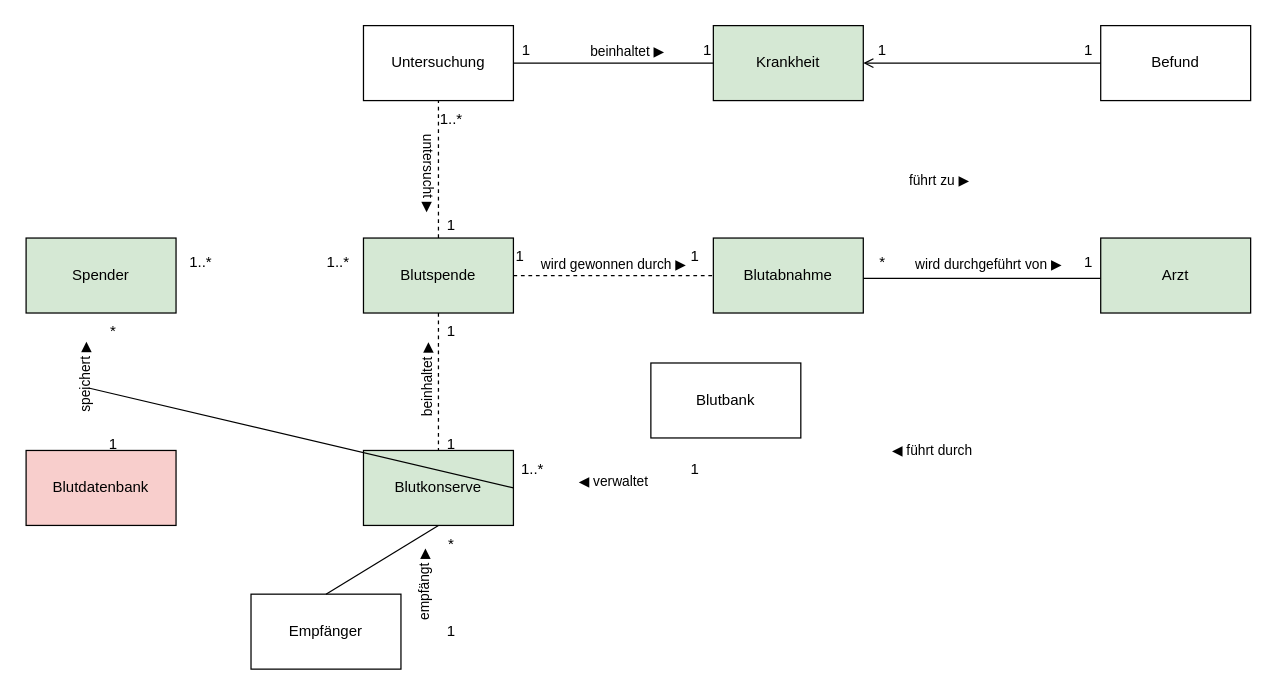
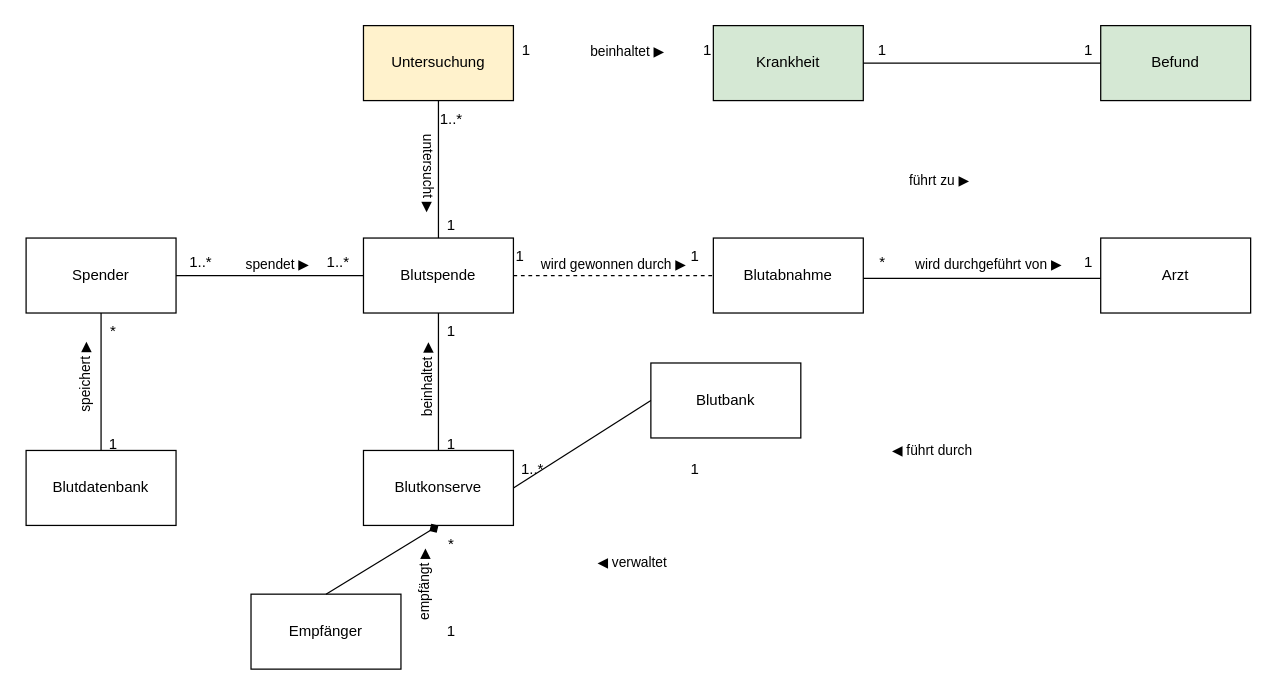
- <mxCell id="8" value="Untersuchung" style="rounded=0;whiteSpace=wrap;html=1;" vertex="1" parent="1"><mxGeometry x="290" y="20" width="120" height="60" as="geometry" /></mxCell>
+ <mxCell id="8" value="Untersuchung" style="rounded=0;whiteSpace=wrap;html=1;fillColor=#fff2cc;" vertex="1" parent="1"><mxGeometry x="290" y="20" width="120" height="60" as="geometry" /></mxCell>
- <mxCell id="29" value="" style="endArrow=none;html=1;rounded=0;entryX=0;entryY=0.5;entryDx=0;entryDy=0;exitX=1;exitY=0.5;exitDx=0;exitDy=0;" edge="1" parent="1" source="8" target="7"><mxGeometry width="50" height="50" relative="1" as="geometry"><mxPoint x="510" y="190" as="sourcePoint" /><mxPoint x="560" y="140" as="targetPoint" /></mxGeometry></mxCell>
- <mxCell id="35" value="" style="endArrow=open;html=1;rounded=0;entryX=1;entryY=0.5;entryDx=0;entryDy=0;exitX=0;exitY=0.5;exitDx=0;exitDy=0;" edge="1" parent="1" source="9" target="7"><mxGeometry width="50" height="50" relative="1" as="geometry"><mxPoint x="510" y="190" as="sourcePoint" /><mxPoint x="560" y="140" as="targetPoint" /></mxGeometry></mxCell>
+ <mxCell id="35" value="" style="endArrow=none;html=1;rounded=0;entryX=1;entryY=0.5;entryDx=0;entryDy=0;exitX=0;exitY=0.5;exitDx=0;exitDy=0;" edge="1" parent="1" source="9" target="7"><mxGeometry width="50" height="50" relative="1" as="geometry"><mxPoint x="510" y="190" as="sourcePoint" /><mxPoint x="560" y="140" as="targetPoint" /></mxGeometry></mxCell>
- <mxCell id="9" value="Befund" style="rounded=0;whiteSpace=wrap;html=1;" vertex="1" parent="1"><mxGeometry x="880" y="20" width="120" height="60" as="geometry" /></mxCell>
+ <mxCell id="9" value="Befund" style="rounded=0;whiteSpace=wrap;html=1;fillColor=#d5e8d4;" vertex="1" parent="1"><mxGeometry x="880" y="20" width="120" height="60" as="geometry" /></mxCell>
- <mxCell id="39" value="" style="endArrow=none;html=1;rounded=0;entryX=0.5;entryY=1;entryDx=0;entryDy=0;exitX=0.5;exitY=0;exitDx=0;exitDy=0;dashed=1;" edge="1" parent="1" source="10" target="8"><mxGeometry width="50" height="50" relative="1" as="geometry"><mxPoint x="560" y="230" as="sourcePoint" /><mxPoint x="610" y="180" as="targetPoint" /></mxGeometry></mxCell>
+ <mxCell id="39" value="" style="endArrow=none;html=1;rounded=0;entryX=0.5;entryY=1;entryDx=0;entryDy=0;exitX=0.5;exitY=0;exitDx=0;exitDy=0;" edge="1" parent="1" source="10" target="8"><mxGeometry width="50" height="50" relative="1" as="geometry"><mxPoint x="560" y="230" as="sourcePoint" /><mxPoint x="610" y="180" as="targetPoint" /></mxGeometry></mxCell>
- <mxCell id="4" value="Spender" style="rounded=0;whiteSpace=wrap;html=1;fillColor=#d5e8d4;" vertex="1" parent="1"><mxGeometry x="20" y="190" width="120" height="60" as="geometry" /></mxCell>
+ <mxCell id="4" value="Spender" style="rounded=0;whiteSpace=wrap;html=1;" vertex="1" parent="1"><mxGeometry x="20" y="190" width="120" height="60" as="geometry" /></mxCell>
+ <mxCell id="12" value="" style="endArrow=none;html=1;rounded=0;entryX=1;entryY=0.5;entryDx=0;entryDy=0;exitX=0;exitY=0.5;exitDx=0;exitDy=0;" edge="1" parent="1" source="10" target="4"><mxGeometry width="50" height="50" relative="1" as="geometry"><mxPoint x="370" y="560" as="sourcePoint" /><mxPoint x="420" y="510" as="targetPoint" /></mxGeometry></mxCell>
+ <mxCell id="13" value="spendet ▶" style="edgeLabel;html=1;align=center;verticalAlign=middle;resizable=0;points=[];rotation=0;" vertex="1" connectable="0" parent="12"><mxGeometry x="0.345" y="-1" relative="1" as="geometry"><mxPoint x="31" y="-9" as="offset" /></mxGeometry></mxCell>
- <mxCell id="10" value="Blutspende" style="rounded=0;whiteSpace=wrap;html=1;fillColor=#d5e8d4;" vertex="1" parent="1"><mxGeometry x="290" y="190" width="120" height="60" as="geometry" /></mxCell>
+ <mxCell id="10" value="Blutspende" style="rounded=0;whiteSpace=wrap;html=1;" vertex="1" parent="1"><mxGeometry x="290" y="190" width="120" height="60" as="geometry" /></mxCell>
- <mxCell id="6" value="Blutabnahme" style="rounded=0;whiteSpace=wrap;html=1;fillColor=#d5e8d4;" vertex="1" parent="1"><mxGeometry x="570" y="190" width="120" height="60" as="geometry" /></mxCell>
+ <mxCell id="6" value="Blutabnahme" style="rounded=0;whiteSpace=wrap;html=1;" vertex="1" parent="1"><mxGeometry x="570" y="190" width="120" height="60" as="geometry" /></mxCell>
- <mxCell id="5" value="Arzt" style="rounded=0;whiteSpace=wrap;html=1;fillColor=#d5e8d4;" vertex="1" parent="1"><mxGeometry x="880" y="190" width="120" height="60" as="geometry" /></mxCell>
+ <mxCell id="5" value="Arzt" style="rounded=0;whiteSpace=wrap;html=1;" vertex="1" parent="1"><mxGeometry x="880" y="190" width="120" height="60" as="geometry" /></mxCell>
- <mxCell id="40" value="" style="endArrow=none;html=1;rounded=0;exitX=0.5;exitY=1;exitDx=0;exitDy=0;entryX=0.5;entryY=0;entryDx=0;entryDy=0;dashed=1;" edge="1" parent="1" source="10" target="2"><mxGeometry width="50" height="50" relative="1" as="geometry"><mxPoint x="560" y="230" as="sourcePoint" /><mxPoint x="610" y="180" as="targetPoint" /></mxGeometry></mxCell>
+ <mxCell id="40" value="" style="endArrow=none;html=1;rounded=0;exitX=0.5;exitY=1;exitDx=0;exitDy=0;entryX=0.5;entryY=0;entryDx=0;entryDy=0;" edge="1" parent="1" source="10" target="2"><mxGeometry width="50" height="50" relative="1" as="geometry"><mxPoint x="560" y="230" as="sourcePoint" /><mxPoint x="610" y="180" as="targetPoint" /></mxGeometry></mxCell>
+ <mxCell id="20" value="" style="endArrow=none;html=1;rounded=0;entryX=0.5;entryY=1;entryDx=0;entryDy=0;exitX=0.5;exitY=0;exitDx=0;exitDy=0;" edge="1" parent="1" source="19" target="4"><mxGeometry width="50" height="50" relative="1" as="geometry"><mxPoint x="510" y="530" as="sourcePoint" /><mxPoint x="560" y="480" as="targetPoint" /></mxGeometry></mxCell>
- <mxCell id="44" value="" style="endArrow=none;html=1;rounded=0;exitX=1;exitY=0.5;exitDx=0;exitDy=0;" edge="1" parent="1" source="2" target="21"><mxGeometry width="50" height="50" relative="1" as="geometry"><mxPoint x="560" y="250" as="sourcePoint" /><mxPoint x="610" y="200" as="targetPoint" /></mxGeometry></mxCell>
+ <mxCell id="44" value="" style="endArrow=none;html=1;rounded=0;exitX=1;exitY=0.5;exitDx=0;exitDy=0;entryX=0;entryY=0.5;entryDx=0;entryDy=0;" edge="1" parent="1" source="2" target="3"><mxGeometry width="50" height="50" relative="1" as="geometry"><mxPoint x="560" y="250" as="sourcePoint" /><mxPoint x="610" y="200" as="targetPoint" /></mxGeometry></mxCell>
- <mxCell id="45" value="&lt;font style=&quot;font-size: 11px;&quot;&gt;◀ verwaltet&lt;br&gt;&lt;/font&gt;" style="text;html=1;align=center;verticalAlign=middle;resizable=0;points=[];autosize=1;strokeColor=none;fillColor=none;" vertex="1" parent="1"><mxGeometry x="450" y="370" width="80" height="30" as="geometry" /></mxCell>
+ <mxCell id="45" value="&lt;font style=&quot;font-size: 11px;&quot;&gt;◀ verwaltet&lt;br&gt;&lt;/font&gt;" style="text;html=1;align=center;verticalAlign=middle;resizable=0;points=[];autosize=1;strokeColor=none;fillColor=none;" vertex="1" parent="1"><mxGeometry x="465" y="435" width="80" height="30" as="geometry" /></mxCell>
- <mxCell id="19" value="Blutdatenbank" style="rounded=0;whiteSpace=wrap;html=1;fillColor=#f8cecc;" vertex="1" parent="1"><mxGeometry x="20" y="360" width="120" height="60" as="geometry" /></mxCell>
+ <mxCell id="19" value="Blutdatenbank" style="rounded=0;whiteSpace=wrap;html=1;" vertex="1" parent="1"><mxGeometry x="20" y="360" width="120" height="60" as="geometry" /></mxCell>
- <mxCell id="2" value="Blutkonserve" style="rounded=0;whiteSpace=wrap;html=1;fillColor=#d5e8d4;" vertex="1" parent="1"><mxGeometry x="290" y="360" width="120" height="60" as="geometry" /></mxCell>
+ <mxCell id="2" value="Blutkonserve" style="rounded=0;whiteSpace=wrap;html=1;" vertex="1" parent="1"><mxGeometry x="290" y="360" width="120" height="60" as="geometry" /></mxCell>
- <mxCell id="49" value="" style="endArrow=none;html=1;rounded=0;exitX=0.5;exitY=0;exitDx=0;exitDy=0;entryX=0.5;entryY=1;entryDx=0;entryDy=0;" edge="1" parent="1" source="11" target="2"><mxGeometry width="50" height="50" relative="1" as="geometry"><mxPoint x="560" y="330" as="sourcePoint" /><mxPoint x="610" y="280" as="targetPoint" /></mxGeometry></mxCell>
+ <mxCell id="49" value="" style="endArrow=diamond;html=1;rounded=0;exitX=0.5;exitY=0;exitDx=0;exitDy=0;entryX=0.5;entryY=1;entryDx=0;entryDy=0;" edge="1" parent="1" source="11" target="2"><mxGeometry width="50" height="50" relative="1" as="geometry"><mxPoint x="560" y="330" as="sourcePoint" /><mxPoint x="610" y="280" as="targetPoint" /></mxGeometry></mxCell>
